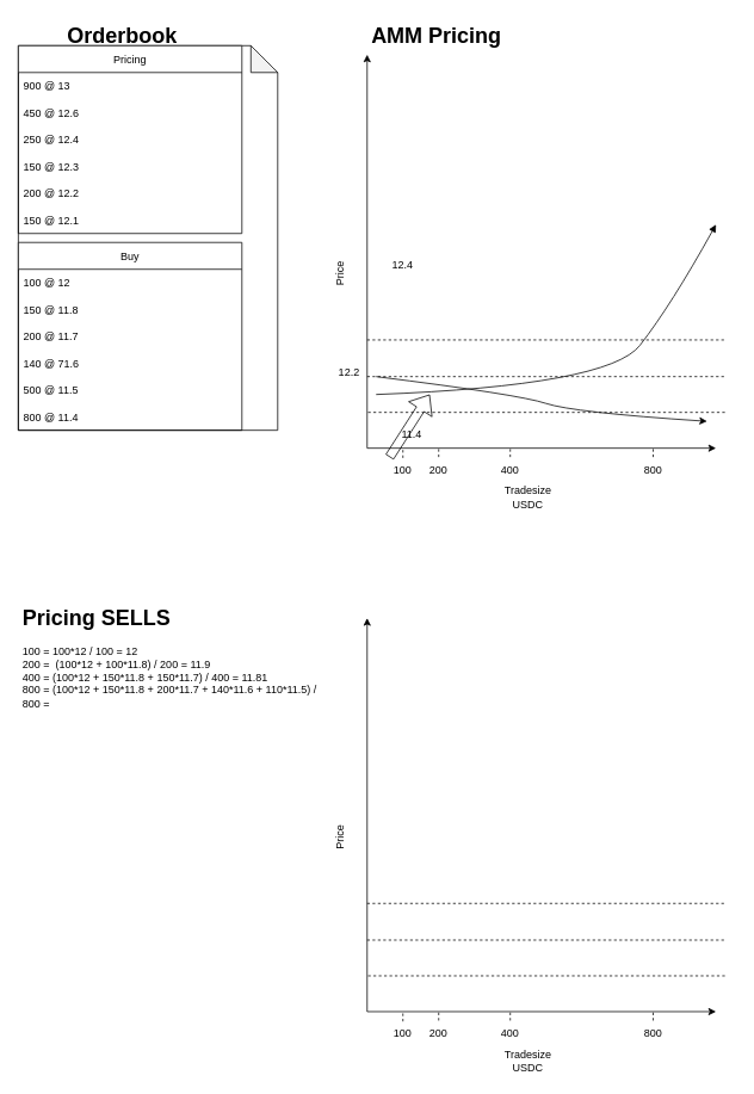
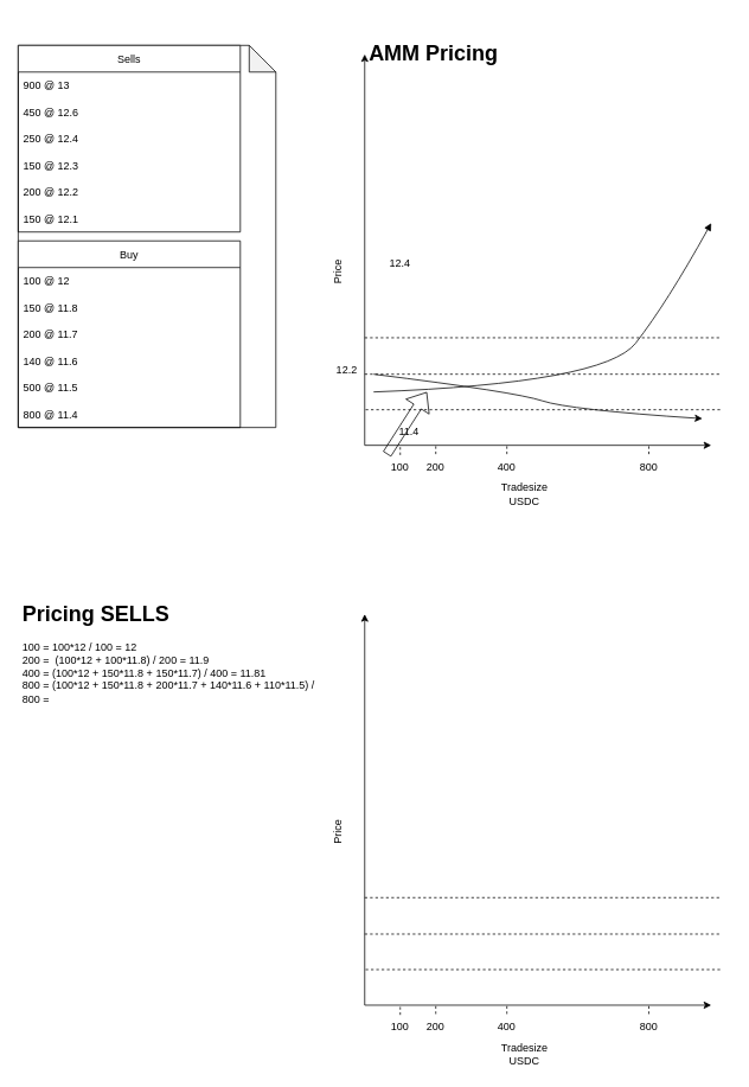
- <mxCell id="4" value="&lt;h1&gt;Orderbook&lt;/h1&gt;" style="text;html=1;strokeColor=none;fillColor=none;spacing=5;spacingTop=-20;whiteSpace=wrap;overflow=hidden;rounded=0;" parent="2" vertex="1"><mxGeometry x="50" width="190" height="30" as="geometry" /></mxCell>
- <mxCell id="31" value="&lt;h1&gt;AMM Pricing&lt;/h1&gt;" style="text;html=1;strokeColor=none;fillColor=none;spacing=5;spacingTop=-20;whiteSpace=wrap;overflow=hidden;rounded=0;" parent="19" vertex="1"><mxGeometry x="50" width="190" height="40" as="geometry" /></mxCell>
+ <mxCell id="31" value="&lt;h1&gt;AMM Pricing&lt;/h1&gt;" style="text;html=1;strokeColor=none;fillColor=none;spacing=5;spacingTop=-20;whiteSpace=wrap;overflow=hidden;rounded=0;" parent="19" vertex="1"><mxGeometry x="50" y="20" width="190" height="40" as="geometry" /></mxCell>
- <mxCell id="12" value="Pricing" style="swimlane;fontStyle=0;childLayout=stackLayout;horizontal=1;startSize=30;horizontalStack=0;resizeParent=1;resizeParentMax=0;resizeLast=0;collapsible=1;marginBottom=0;" parent="2" vertex="1"><mxGeometry y="30" width="250" height="210" as="geometry" /></mxCell>
+ <mxCell id="12" value="Sells" style="swimlane;fontStyle=0;childLayout=stackLayout;horizontal=1;startSize=30;horizontalStack=0;resizeParent=1;resizeParentMax=0;resizeLast=0;collapsible=1;marginBottom=0;" parent="2" vertex="1"><mxGeometry y="30" width="250" height="210" as="geometry" /></mxCell>
- <mxCell id="9" value="140 @ 71.6" style="text;strokeColor=none;fillColor=none;align=left;verticalAlign=middle;spacingLeft=4;spacingRight=4;overflow=hidden;points=[[0,0.5],[1,0.5]];portConstraint=eastwest;rotatable=0;" parent="5" vertex="1"><mxGeometry y="120" width="250" height="30" as="geometry" /></mxCell>
+ <mxCell id="9" value="140 @ 11.6" style="text;strokeColor=none;fillColor=none;align=left;verticalAlign=middle;spacingLeft=4;spacingRight=4;overflow=hidden;points=[[0,0.5],[1,0.5]];portConstraint=eastwest;rotatable=0;" parent="5" vertex="1"><mxGeometry y="120" width="250" height="30" as="geometry" /></mxCell>
